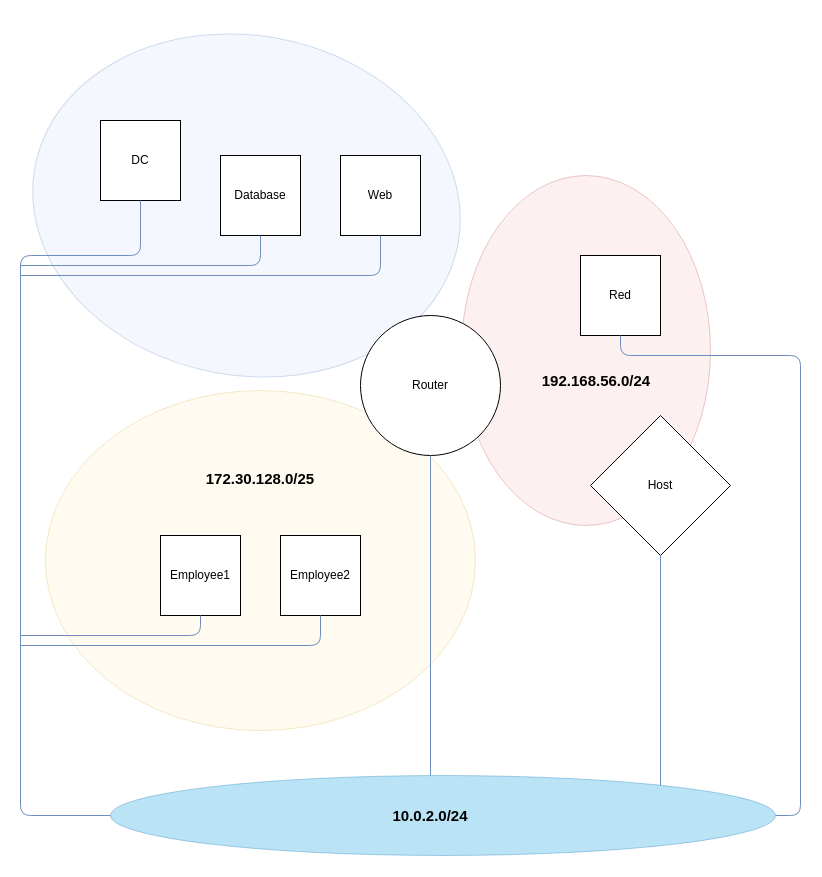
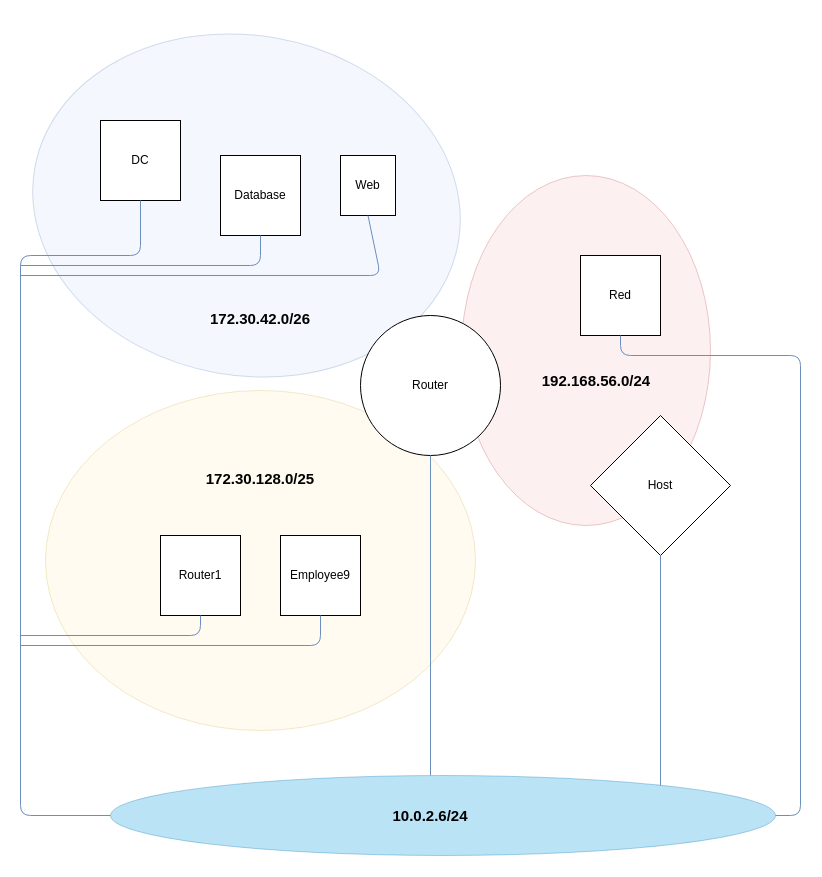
- <mxCell id="12" value="Web" style="whiteSpace=wrap;html=1;aspect=fixed;" parent="1" vertex="1"><mxGeometry x="340" y="140" width="80" height="80" as="geometry" /></mxCell>
+ <mxCell id="12" value="Web" style="whiteSpace=wrap;html=1;aspect=fixed;" parent="1" vertex="1"><mxGeometry x="340" y="140" width="55" height="60" as="geometry" /></mxCell>
+ <mxCell id="13" value="&lt;font style=&quot;font-size: 15px;&quot;&gt;&lt;b&gt;172.30.42.0/26&lt;/b&gt;&lt;/font&gt;" style="text;html=1;strokeColor=none;fillColor=none;align=center;verticalAlign=middle;whiteSpace=wrap;rounded=0;opacity=30;" parent="1" vertex="1"><mxGeometry x="210" y="280" width="100" height="45" as="geometry" /></mxCell>
- <mxCell id="9" value="Employee1" style="whiteSpace=wrap;html=1;aspect=fixed;" parent="1" vertex="1"><mxGeometry x="160" y="520" width="80" height="80" as="geometry" /></mxCell>
+ <mxCell id="9" value="Router1" style="whiteSpace=wrap;html=1;aspect=fixed;" parent="1" vertex="1"><mxGeometry x="160" y="520" width="80" height="80" as="geometry" /></mxCell>
- <mxCell id="8" value="Employee2" style="whiteSpace=wrap;html=1;aspect=fixed;" parent="1" vertex="1"><mxGeometry x="280" y="520" width="80" height="80" as="geometry" /></mxCell>
+ <mxCell id="8" value="Employee9" style="whiteSpace=wrap;html=1;aspect=fixed;" parent="1" vertex="1"><mxGeometry x="280" y="520" width="80" height="80" as="geometry" /></mxCell>
- <mxCell id="17" value="&lt;font style=&quot;font-size: 15px&quot;&gt;&lt;b&gt;10.0.2.0/24&lt;br&gt;&lt;/b&gt;&lt;/font&gt;" style="text;html=1;strokeColor=none;fillColor=none;align=center;verticalAlign=middle;whiteSpace=wrap;rounded=0;opacity=30;" parent="1" vertex="1"><mxGeometry x="380" y="777.5" width="100" height="45" as="geometry" /></mxCell>
+ <mxCell id="17" value="&lt;font style=&quot;font-size: 15px&quot;&gt;&lt;b&gt;10.0.2.6/24&lt;br&gt;&lt;/b&gt;&lt;/font&gt;" style="text;html=1;strokeColor=none;fillColor=none;align=center;verticalAlign=middle;whiteSpace=wrap;rounded=0;opacity=30;" parent="1" vertex="1"><mxGeometry x="380" y="777.5" width="100" height="45" as="geometry" /></mxCell>
